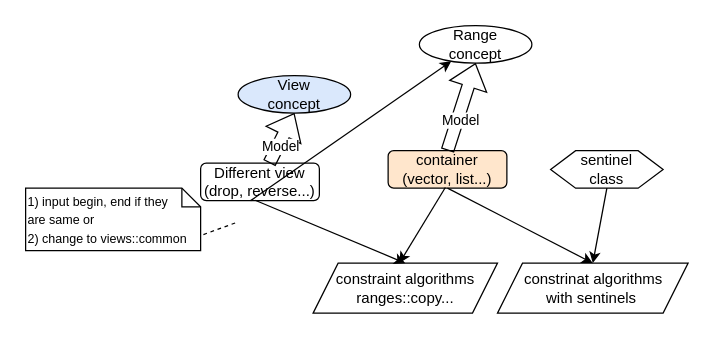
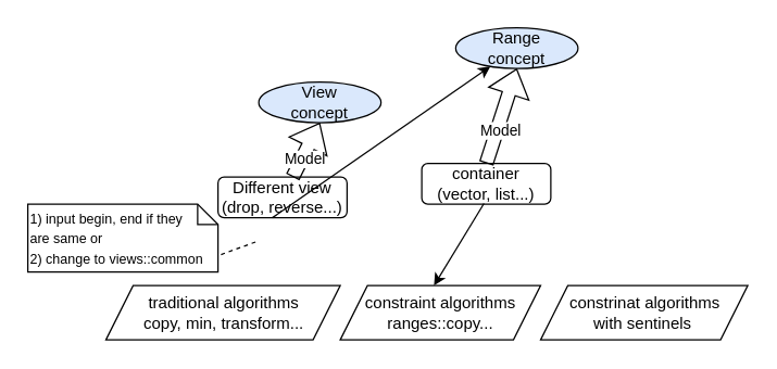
- <mxCell id="2" value="Range&lt;br&gt;concept" style="ellipse;whiteSpace=wrap;html=1;" vertex="1" parent="1"><mxGeometry x="335" y="20" width="90" height="30" as="geometry" /></mxCell>
+ <mxCell id="2" value="Range&lt;br&gt;concept" style="ellipse;whiteSpace=wrap;html=1;fillColor=#dae8fc;" vertex="1" parent="1"><mxGeometry x="335" y="20" width="90" height="30" as="geometry" /></mxCell>
- <mxCell id="4" value="container&lt;br&gt;(vector, list...)" style="rounded=1;whiteSpace=wrap;html=1;fillColor=#ffe6cc;" vertex="1" parent="1"><mxGeometry x="310" y="120" width="95" height="30" as="geometry" /></mxCell>
+ <mxCell id="4" value="container&lt;br&gt;(vector, list...)" style="rounded=1;whiteSpace=wrap;html=1;" vertex="1" parent="1"><mxGeometry x="310" y="120" width="95" height="30" as="geometry" /></mxCell>
- <mxCell id="17" value="sentinel&lt;br&gt;class" style="shape=hexagon;perimeter=hexagonPerimeter2;whiteSpace=wrap;html=1;fixedSize=1;" vertex="1" parent="1"><mxGeometry x="440" y="120" width="90" height="30" as="geometry" /></mxCell>
- <mxCell id="18" value="" style="endArrow=classic;html=1;rounded=0;entryX=0.5;entryY=0;entryDx=0;entryDy=0;exitX=0.5;exitY=1;exitDx=0;exitDy=0;" edge="1" parent="1" source="17" target="13"><mxGeometry width="50" height="50" relative="1" as="geometry"><mxPoint x="540" y="150" as="sourcePoint" /><mxPoint x="673" y="210" as="targetPoint" /></mxGeometry></mxCell>
- <mxCell id="15" value="" style="endArrow=classic;html=1;rounded=0;entryX=0.5;entryY=0;entryDx=0;entryDy=0;exitX=0.5;exitY=1;exitDx=0;exitDy=0;" edge="1" parent="1" source="4" target="13"><mxGeometry width="50" height="50" relative="1" as="geometry"><mxPoint x="360" y="120" as="sourcePoint" /><mxPoint x="672" y="138" as="targetPoint" /></mxGeometry></mxCell>
- <mxCell id="14" value="" style="endArrow=classic;html=1;rounded=0;entryX=0.5;entryY=0;entryDx=0;entryDy=0;exitX=0.459;exitY=0.99;exitDx=0;exitDy=0;exitPerimeter=0;" edge="1" parent="1" source="5" target="10"><mxGeometry width="50" height="50" relative="1" as="geometry"><mxPoint x="190" y="180" as="sourcePoint" /><mxPoint x="174" y="220" as="targetPoint" /></mxGeometry></mxCell>
+ <mxCell id="12" value="traditional algorithms&lt;br&gt;copy, min, transform..." style="shape=parallelogram;perimeter=parallelogramPerimeter;whiteSpace=wrap;html=1;fixedSize=1;" vertex="1" parent="1"><mxGeometry x="77.5" y="210" width="172.5" height="40" as="geometry" /></mxCell>
